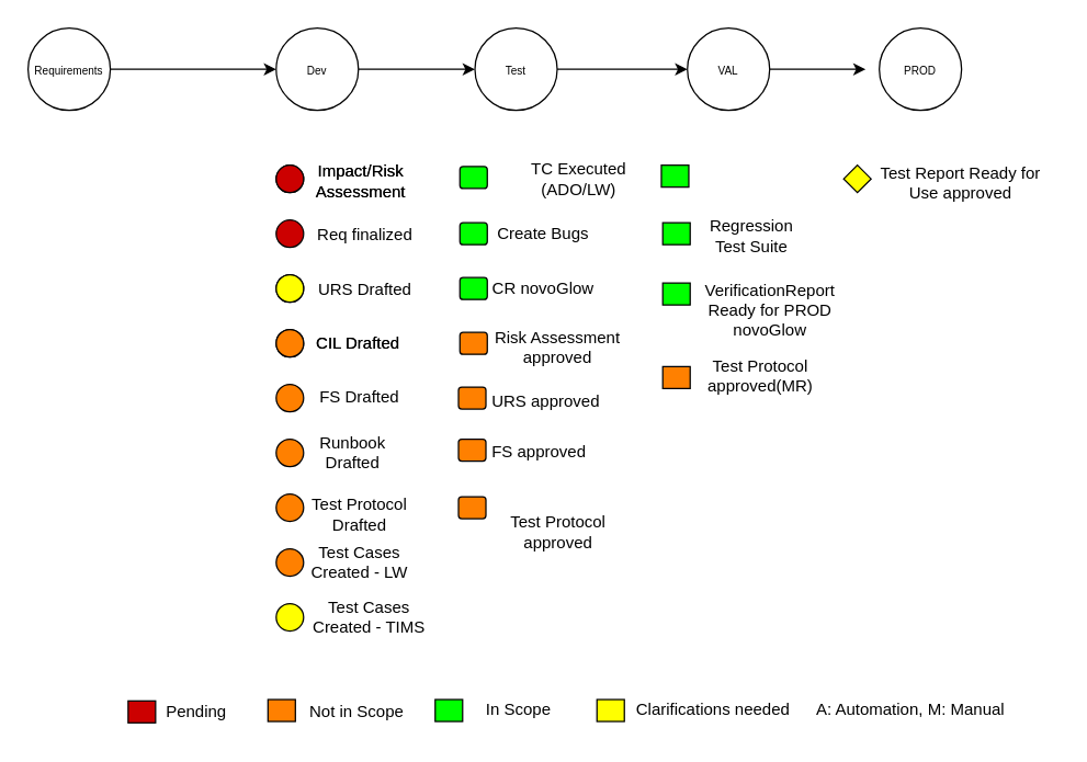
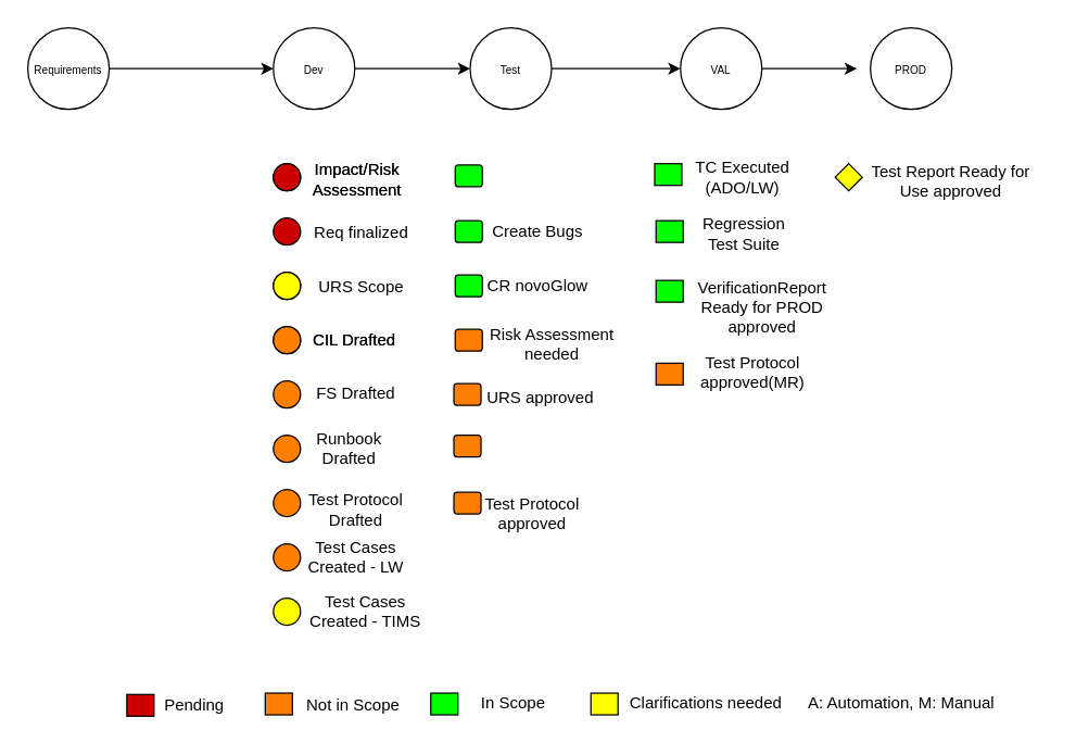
- <mxCell id="39" value="TC Executed (ADO/LW)" style="text;html=1;strokeColor=none;fillColor=none;align=center;verticalAlign=middle;whiteSpace=wrap;rounded=0;" parent="1" vertex="1"><mxGeometry x="385" y="115" width="74" height="30" as="geometry" /></mxCell>
+ <mxCell id="39" value="TC Executed (ADO/LW)" style="text;html=1;strokeColor=none;fillColor=none;align=center;verticalAlign=middle;whiteSpace=wrap;rounded=0;" parent="1" vertex="1"><mxGeometry x="510" y="115" width="74" height="30" as="geometry" /></mxCell>
- <mxCell id="27" value="URS Drafted" style="text;html=1;strokeColor=none;fillColor=none;align=center;verticalAlign=middle;whiteSpace=wrap;rounded=0;" parent="1" vertex="1"><mxGeometry x="229" y="196" width="74" height="30" as="geometry" /></mxCell>
+ <mxCell id="27" value="URS Scope" style="text;html=1;strokeColor=none;fillColor=none;align=center;verticalAlign=middle;whiteSpace=wrap;rounded=0;" parent="1" vertex="1"><mxGeometry x="229" y="196" width="74" height="30" as="geometry" /></mxCell>
- <mxCell id="40" value="VerificationReport Ready for PROD novoGlow" style="text;html=1;strokeColor=none;fillColor=none;align=center;verticalAlign=middle;whiteSpace=wrap;rounded=0;" parent="1" vertex="1"><mxGeometry x="505" y="212" width="113" height="27" as="geometry" /></mxCell>
+ <mxCell id="40" value="VerificationReport Ready for PROD approved" style="text;html=1;strokeColor=none;fillColor=none;align=center;verticalAlign=middle;whiteSpace=wrap;rounded=0;" parent="1" vertex="1"><mxGeometry x="505" y="212" width="113" height="27" as="geometry" /></mxCell>
- <mxCell id="50" value="Risk Assessment approved" style="text;html=1;strokeColor=none;fillColor=none;align=center;verticalAlign=middle;whiteSpace=wrap;rounded=0;" parent="1" vertex="1"><mxGeometry x="358" y="238" width="97" height="30" as="geometry" /></mxCell>
+ <mxCell id="50" value="Risk Assessment needed" style="text;html=1;strokeColor=none;fillColor=none;align=center;verticalAlign=middle;whiteSpace=wrap;rounded=0;" parent="1" vertex="1"><mxGeometry x="358" y="238" width="97" height="30" as="geometry" /></mxCell>
- <mxCell id="46" value="FS approved" style="text;html=1;strokeColor=none;fillColor=none;align=center;verticalAlign=middle;whiteSpace=wrap;rounded=0;" parent="1" vertex="1"><mxGeometry x="356" y="315" width="74" height="30" as="geometry" /></mxCell>
- <mxCell id="47" value="Test Protocol approved" style="text;html=1;strokeColor=none;fillColor=none;align=center;verticalAlign=middle;whiteSpace=wrap;rounded=0;" parent="1" vertex="1"><mxGeometry x="370" y="373" width="74" height="30" as="geometry" /></mxCell>
+ <mxCell id="47" value="Test Protocol approved" style="text;html=1;strokeColor=none;fillColor=none;align=center;verticalAlign=middle;whiteSpace=wrap;rounded=0;" parent="1" vertex="1"><mxGeometry x="355" y="363" width="74" height="30" as="geometry" /></mxCell>
